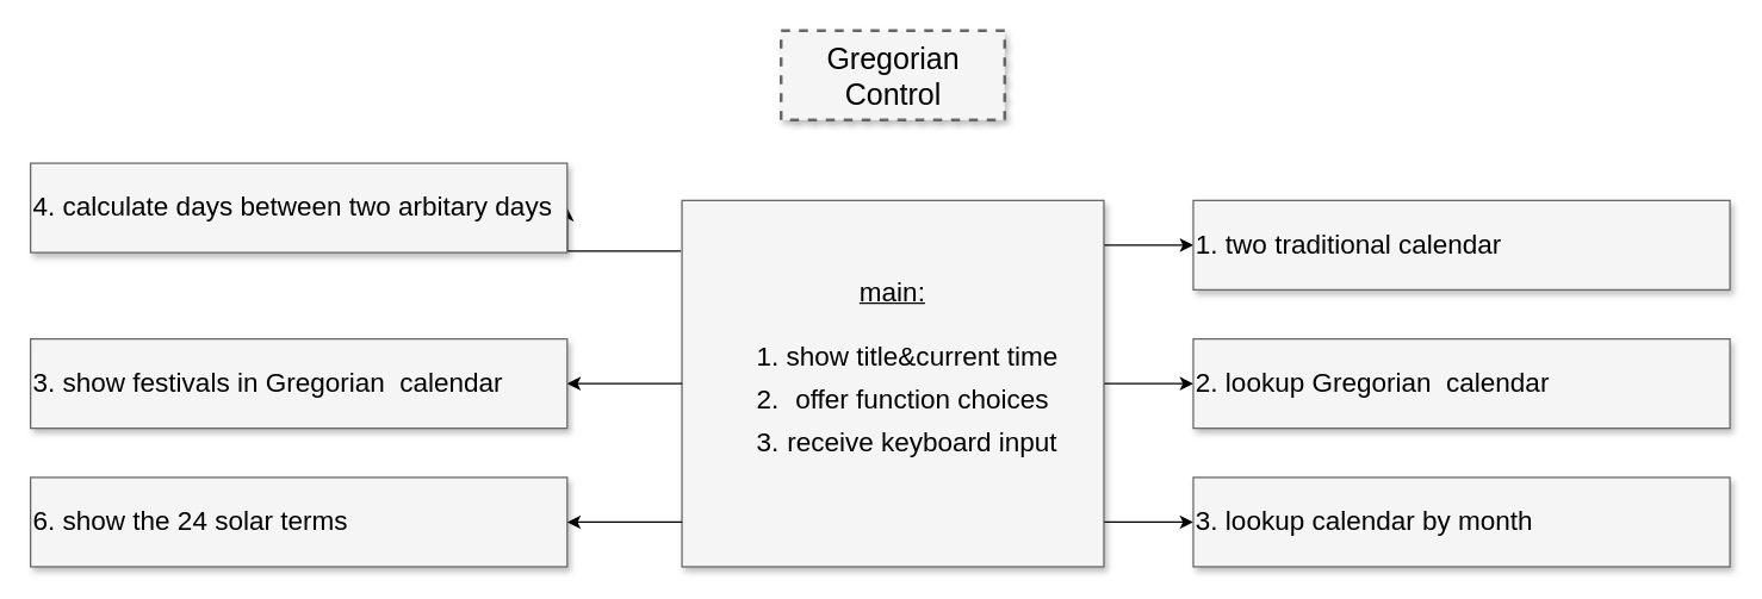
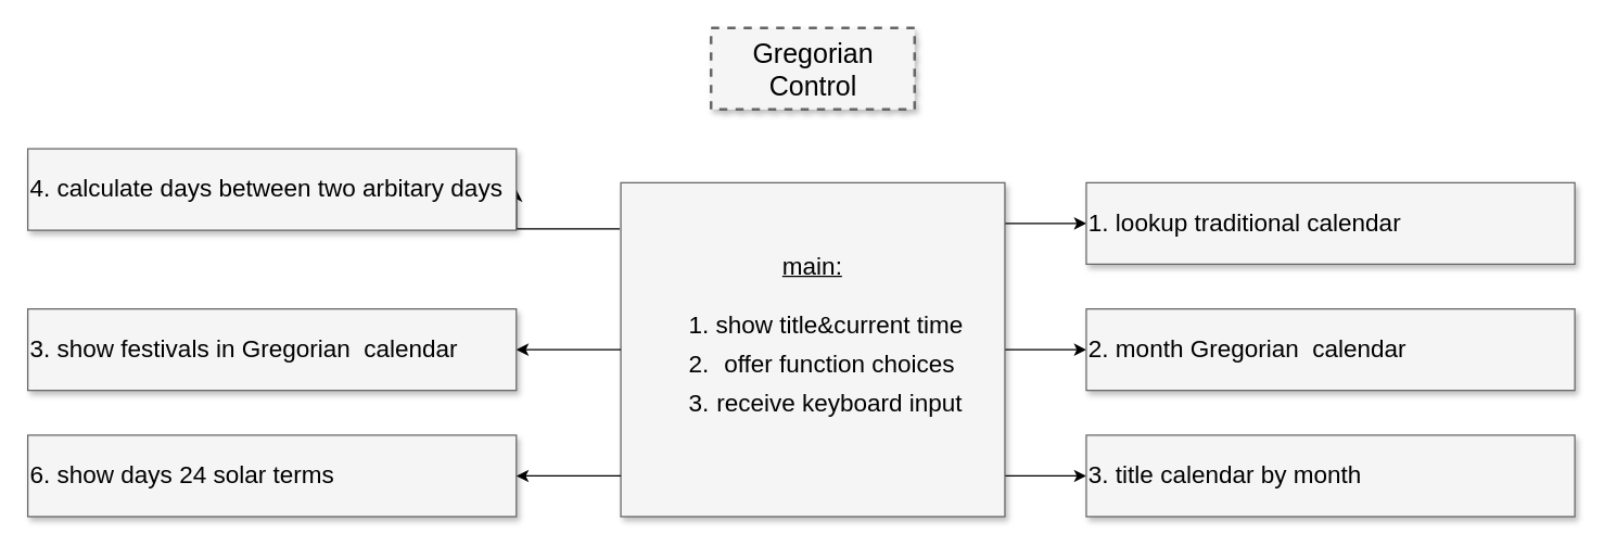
- <mxCell id="7" value="&lt;p style=&quot;line-height: 50%&quot;&gt;1. two traditional calendar&lt;/p&gt;&lt;p&gt;&lt;/p&gt;" style="whiteSpace=wrap;html=1;shadow=1;fontSize=18;fillColor=#f5f5f5;strokeColor=#666666;align=left;" parent="1" vertex="1"><mxGeometry x="800" y="134" width="360" height="60" as="geometry" /></mxCell>
+ <mxCell id="7" value="&lt;p style=&quot;line-height: 50%&quot;&gt;1. lookup traditional calendar&lt;/p&gt;&lt;p&gt;&lt;/p&gt;" style="whiteSpace=wrap;html=1;shadow=1;fontSize=18;fillColor=#f5f5f5;strokeColor=#666666;align=left;" parent="1" vertex="1"><mxGeometry x="800" y="134" width="360" height="60" as="geometry" /></mxCell>
- <mxCell id="8" value="2. lookup Gregorian&amp;nbsp; calendar" style="whiteSpace=wrap;html=1;shadow=1;fontSize=18;fillColor=#f5f5f5;strokeColor=#666666;align=left;" parent="1" vertex="1"><mxGeometry x="800" y="227" width="360" height="60" as="geometry" /></mxCell>
+ <mxCell id="8" value="2. month Gregorian&amp;nbsp; calendar" style="whiteSpace=wrap;html=1;shadow=1;fontSize=18;fillColor=#f5f5f5;strokeColor=#666666;align=left;" parent="1" vertex="1"><mxGeometry x="800" y="227" width="360" height="60" as="geometry" /></mxCell>
- <mxCell id="14" value="6. show the 24 solar terms" style="whiteSpace=wrap;html=1;shadow=1;fontSize=18;fillColor=#f5f5f5;strokeColor=#666666;align=left;" vertex="1" parent="1"><mxGeometry x="20" y="320" width="360" height="60" as="geometry" /></mxCell>
+ <mxCell id="14" value="6. show days 24 solar terms" style="whiteSpace=wrap;html=1;shadow=1;fontSize=18;fillColor=#f5f5f5;strokeColor=#666666;align=left;" vertex="1" parent="1"><mxGeometry x="20" y="320" width="360" height="60" as="geometry" /></mxCell>
- <mxCell id="9" value="3. lookup calendar by month" style="whiteSpace=wrap;html=1;shadow=1;fontSize=18;fillColor=#f5f5f5;strokeColor=#666666;align=left;" parent="1" vertex="1"><mxGeometry x="800" y="320" width="360" height="60" as="geometry" /></mxCell>
+ <mxCell id="9" value="3. title calendar by month" style="whiteSpace=wrap;html=1;shadow=1;fontSize=18;fillColor=#f5f5f5;strokeColor=#666666;align=left;" parent="1" vertex="1"><mxGeometry x="800" y="320" width="360" height="60" as="geometry" /></mxCell>
